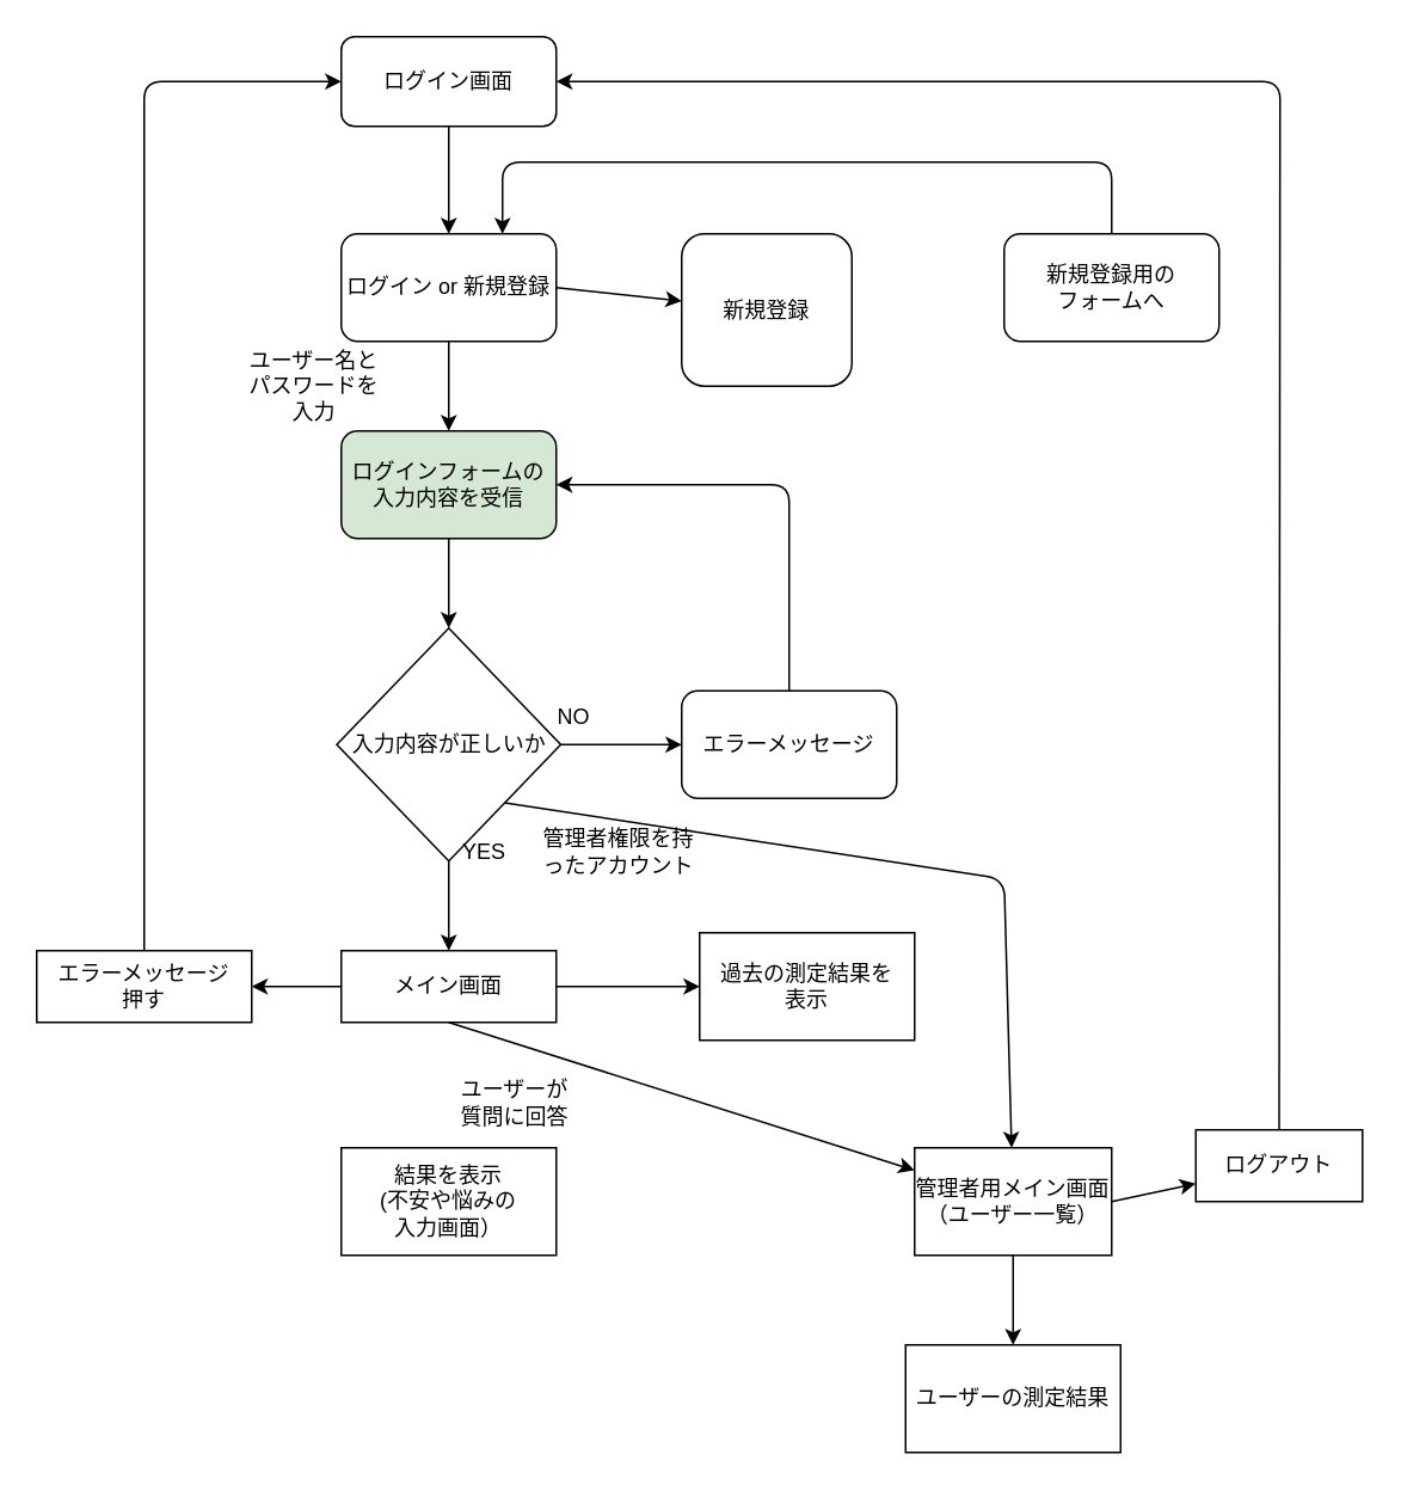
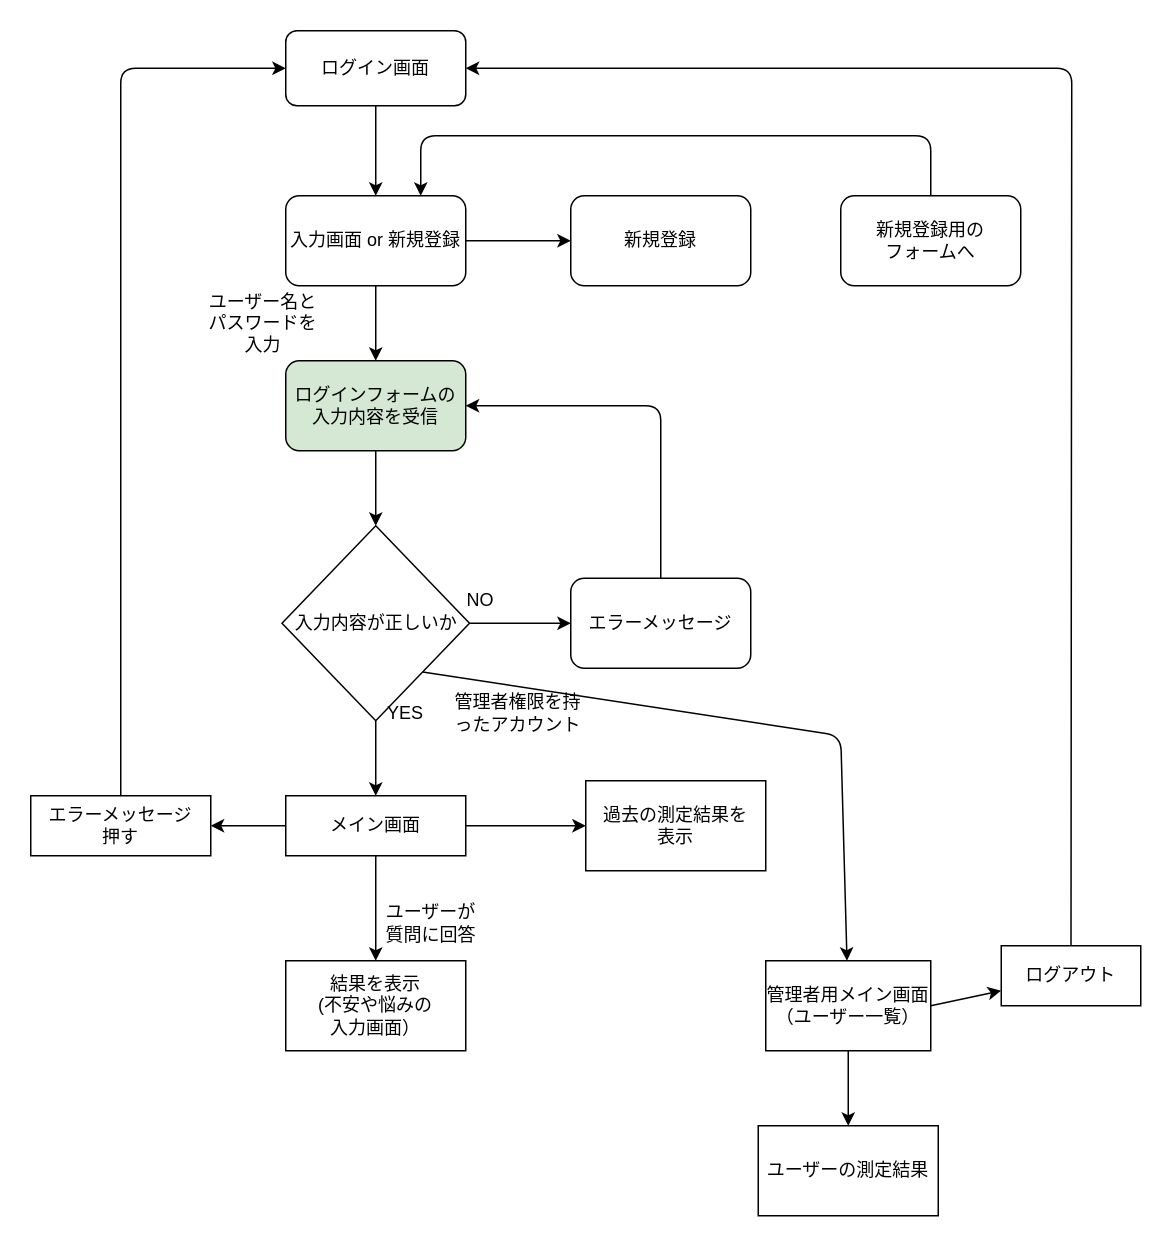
- <mxCell id="6" value="ログイン or 新規登録" style="rounded=1;whiteSpace=wrap;html=1;" parent="1" vertex="1"><mxGeometry x="190" y="130" width="120" height="60" as="geometry" /></mxCell>
+ <mxCell id="6" value="入力画面 or 新規登録" style="rounded=1;whiteSpace=wrap;html=1;" parent="1" vertex="1"><mxGeometry x="190" y="130" width="120" height="60" as="geometry" /></mxCell>
- <mxCell id="9" value="新規登録" style="rounded=1;whiteSpace=wrap;html=1;" parent="1" vertex="1"><mxGeometry x="380" y="130" width="95" height="85" as="geometry" /></mxCell>
+ <mxCell id="9" value="新規登録" style="rounded=1;whiteSpace=wrap;html=1;" parent="1" vertex="1"><mxGeometry x="380" y="130" width="120" height="60" as="geometry" /></mxCell>
- <mxCell id="21" style="edgeStyle=none;html=1;exitX=0.5;exitY=1;exitDx=0;exitDy=0;" parent="1" source="24" target="32" edge="1"><mxGeometry relative="1" as="geometry"><mxPoint x="250" y="610" as="targetPoint" /></mxGeometry></mxCell>
+ <mxCell id="21" style="edgeStyle=none;html=1;exitX=0.5;exitY=1;exitDx=0;exitDy=0;entryX=0.5;entryY=0;entryDx=0;entryDy=0;" parent="1" source="24" target="25" edge="1"><mxGeometry relative="1" as="geometry"><mxPoint x="250" y="610" as="targetPoint" /></mxGeometry></mxCell>
